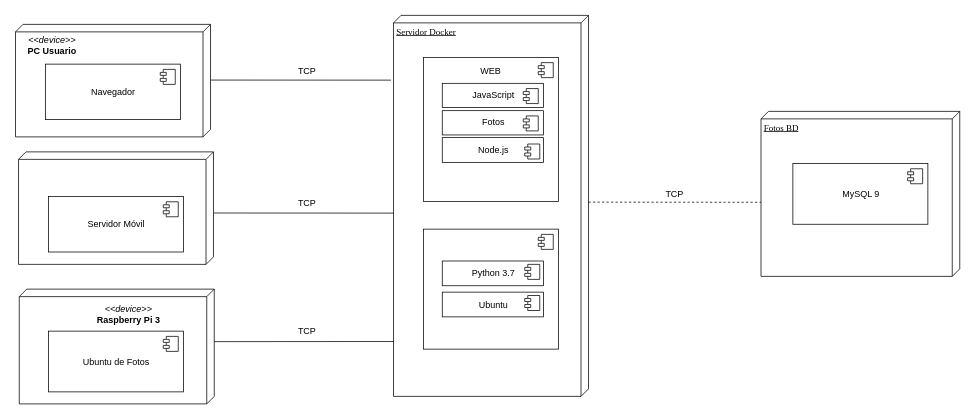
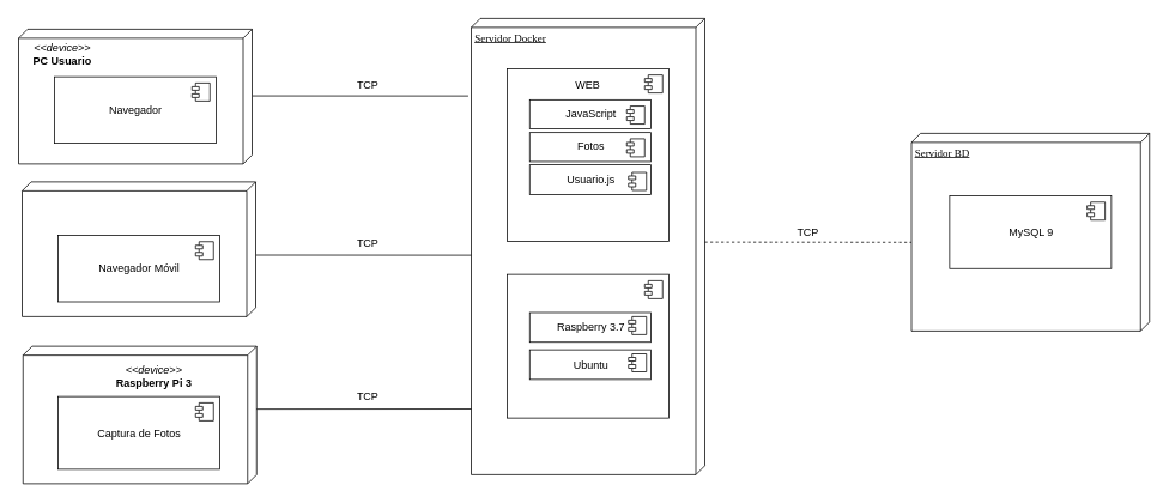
- <mxCell id="3" value="Fotos BD" style="verticalAlign=top;align=left;spacingTop=8;spacingLeft=2;spacingRight=12;shape=cube;size=10;direction=south;fontStyle=4;html=1;rounded=0;shadow=0;comic=0;labelBackgroundColor=none;strokeColor=#000000;strokeWidth=1;fillColor=#ffffff;fontFamily=Verdana;fontSize=12;fontColor=#000000;" parent="1" vertex="1"><mxGeometry x="1014" y="148" width="265" height="220" as="geometry" /></mxCell>
+ <mxCell id="3" value="Servidor BD" style="verticalAlign=top;align=left;spacingTop=8;spacingLeft=2;spacingRight=12;shape=cube;size=10;direction=south;fontStyle=4;html=1;rounded=0;shadow=0;comic=0;labelBackgroundColor=none;strokeColor=#000000;strokeWidth=1;fillColor=#ffffff;fontFamily=Verdana;fontSize=12;fontColor=#000000;" parent="1" vertex="1"><mxGeometry x="1014" y="148" width="265" height="220" as="geometry" /></mxCell>
- <mxCell id="18" value="Node.js" style="html=1;" parent="11" vertex="1"><mxGeometry x="25" y="107" width="135" height="33" as="geometry" /></mxCell>
+ <mxCell id="18" value="Usuario.js" style="html=1;" parent="11" vertex="1"><mxGeometry x="25" y="107" width="135" height="33" as="geometry" /></mxCell>
- <mxCell id="9" value="Servidor Móvil" style="html=1;" parent="1" vertex="1"><mxGeometry x="64" y="261.5" width="180" height="74" as="geometry" /></mxCell>
+ <mxCell id="9" value="Navegador Móvil" style="html=1;" parent="1" vertex="1"><mxGeometry x="64" y="261.5" width="180" height="74" as="geometry" /></mxCell>
- <mxCell id="24" value="Python 3.7" style="html=1;" vertex="1" parent="20"><mxGeometry x="25" y="42.5" width="135" height="33" as="geometry" /></mxCell>
+ <mxCell id="24" value="Raspberry 3.7" style="html=1;" vertex="1" parent="20"><mxGeometry x="25" y="42.5" width="135" height="33" as="geometry" /></mxCell>
- <mxCell id="27" value="Ubuntu de Fotos" style="html=1;" parent="1" vertex="1"><mxGeometry x="64" y="441" width="180" height="81" as="geometry" /></mxCell>
+ <mxCell id="27" value="Captura de Fotos" style="html=1;" parent="1" vertex="1"><mxGeometry x="64" y="441" width="180" height="81" as="geometry" /></mxCell>
